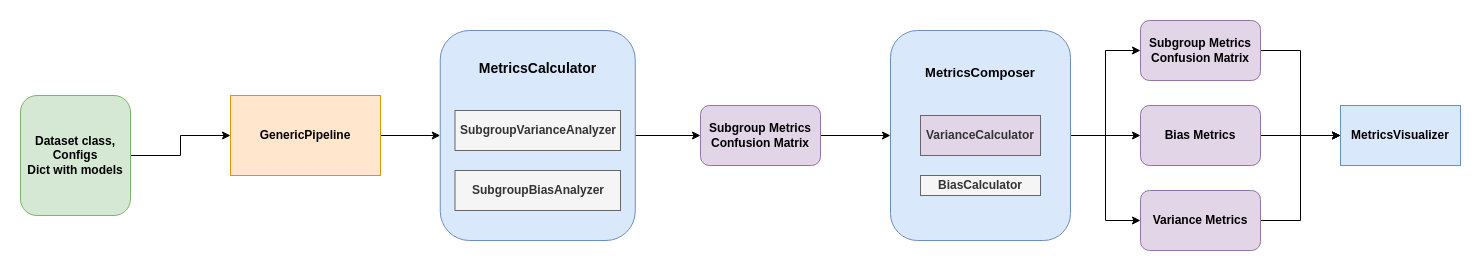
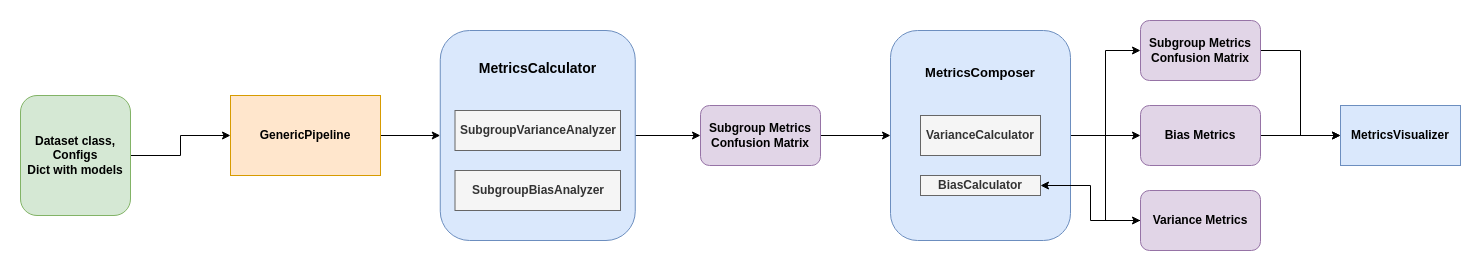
- <mxCell id="16" value="&lt;b&gt;VarianceCalculator&lt;/b&gt;" style="rounded=0;whiteSpace=wrap;html=1;fillColor=#e1d5e7;fontColor=#333333;strokeColor=#666666;" vertex="1" parent="1"><mxGeometry x="920" y="115" width="120" height="40" as="geometry" /></mxCell>
+ <mxCell id="16" value="&lt;b&gt;VarianceCalculator&lt;/b&gt;" style="rounded=0;whiteSpace=wrap;html=1;fillColor=#f5f5f5;fontColor=#333333;strokeColor=#666666;" vertex="1" parent="1"><mxGeometry x="920" y="115" width="120" height="40" as="geometry" /></mxCell>
- <mxCell id="21" style="edgeStyle=orthogonalEdgeStyle;rounded=0;orthogonalLoop=1;jettySize=auto;html=1;entryX=0;entryY=0.5;entryDx=0;entryDy=0;fontSize=13;" edge="1" parent="1" source="22" target="10"><mxGeometry relative="1" as="geometry" /></mxCell>
+ <mxCell id="21" style="edgeStyle=orthogonalEdgeStyle;rounded=0;orthogonalLoop=1;jettySize=auto;html=1;fontSize=13;" edge="1" parent="1" source="22" target="15"><mxGeometry relative="1" as="geometry" /></mxCell>
